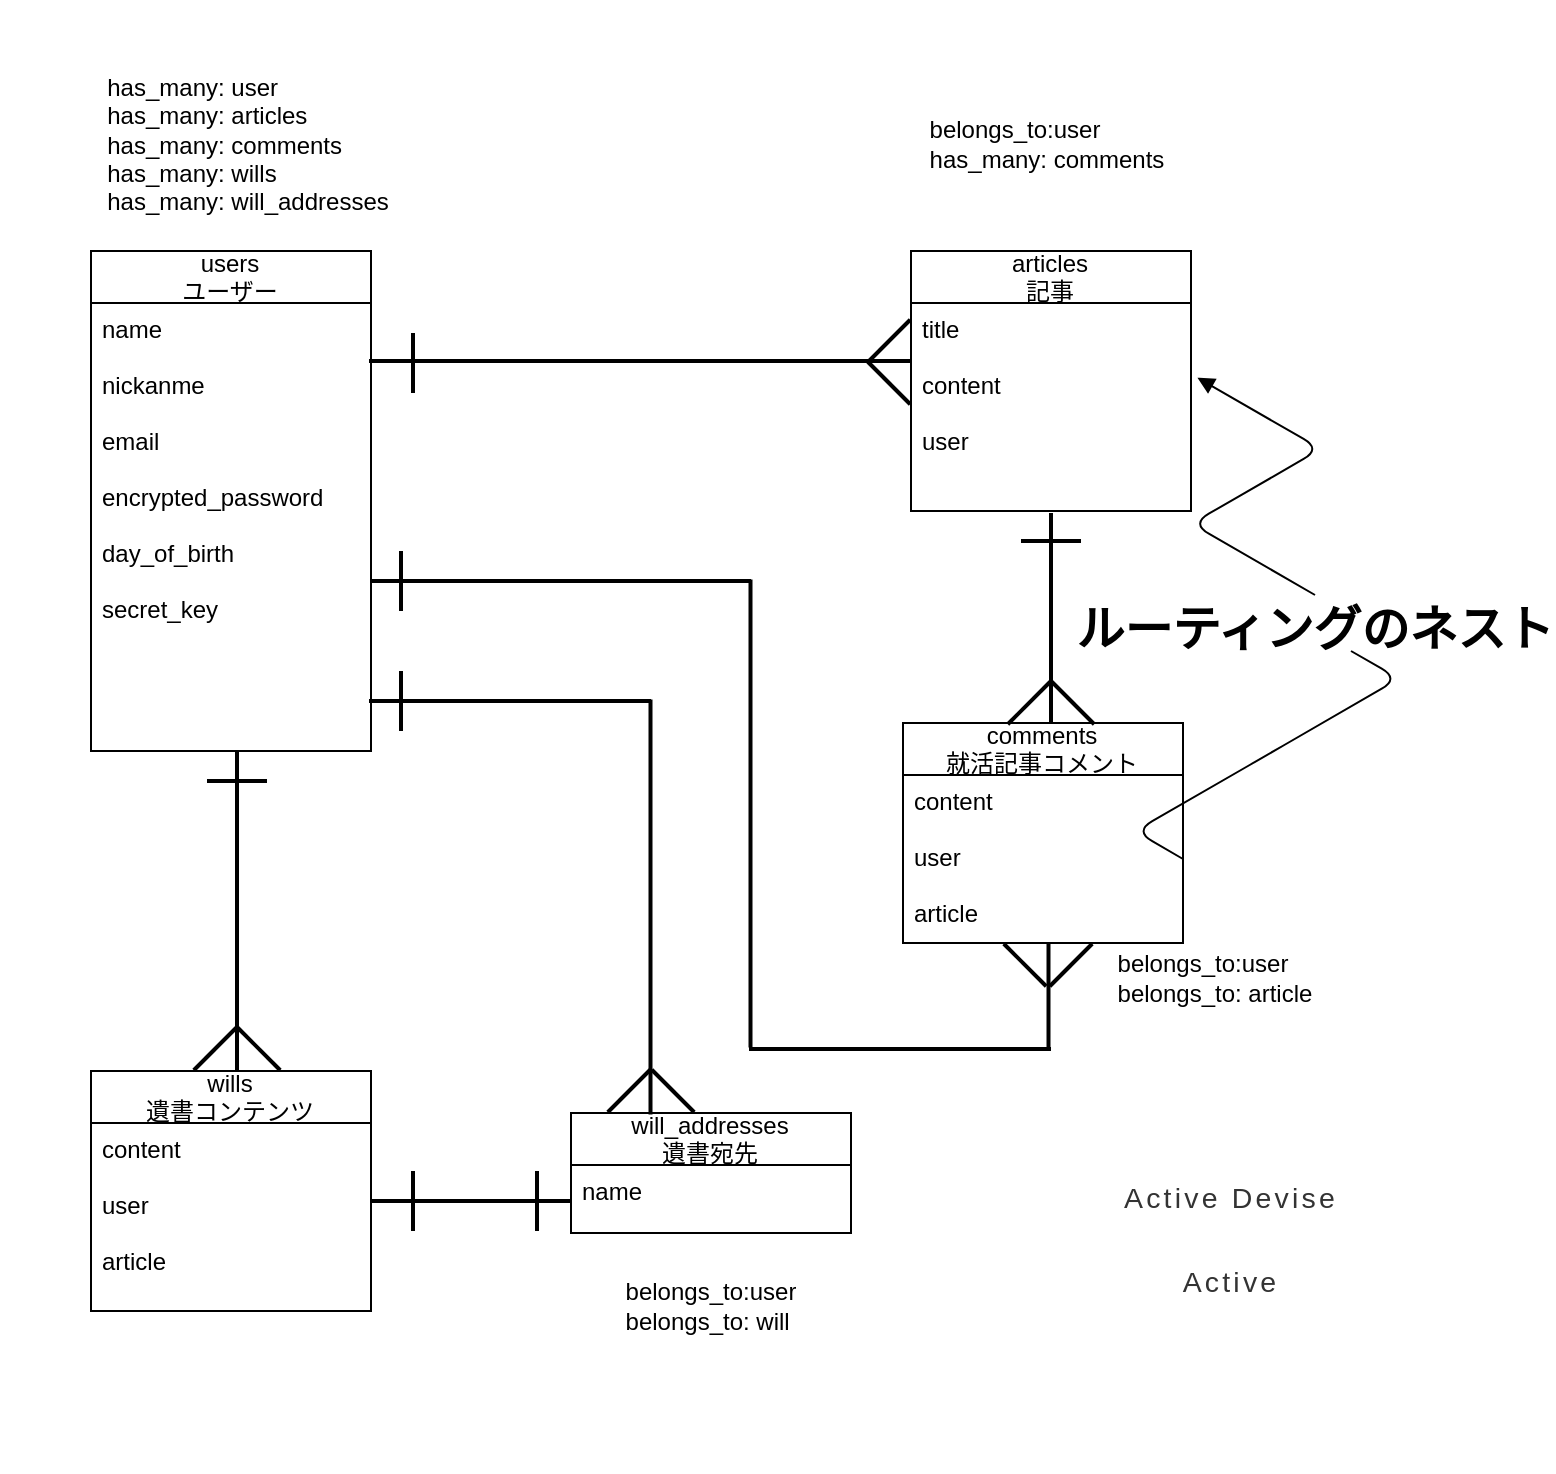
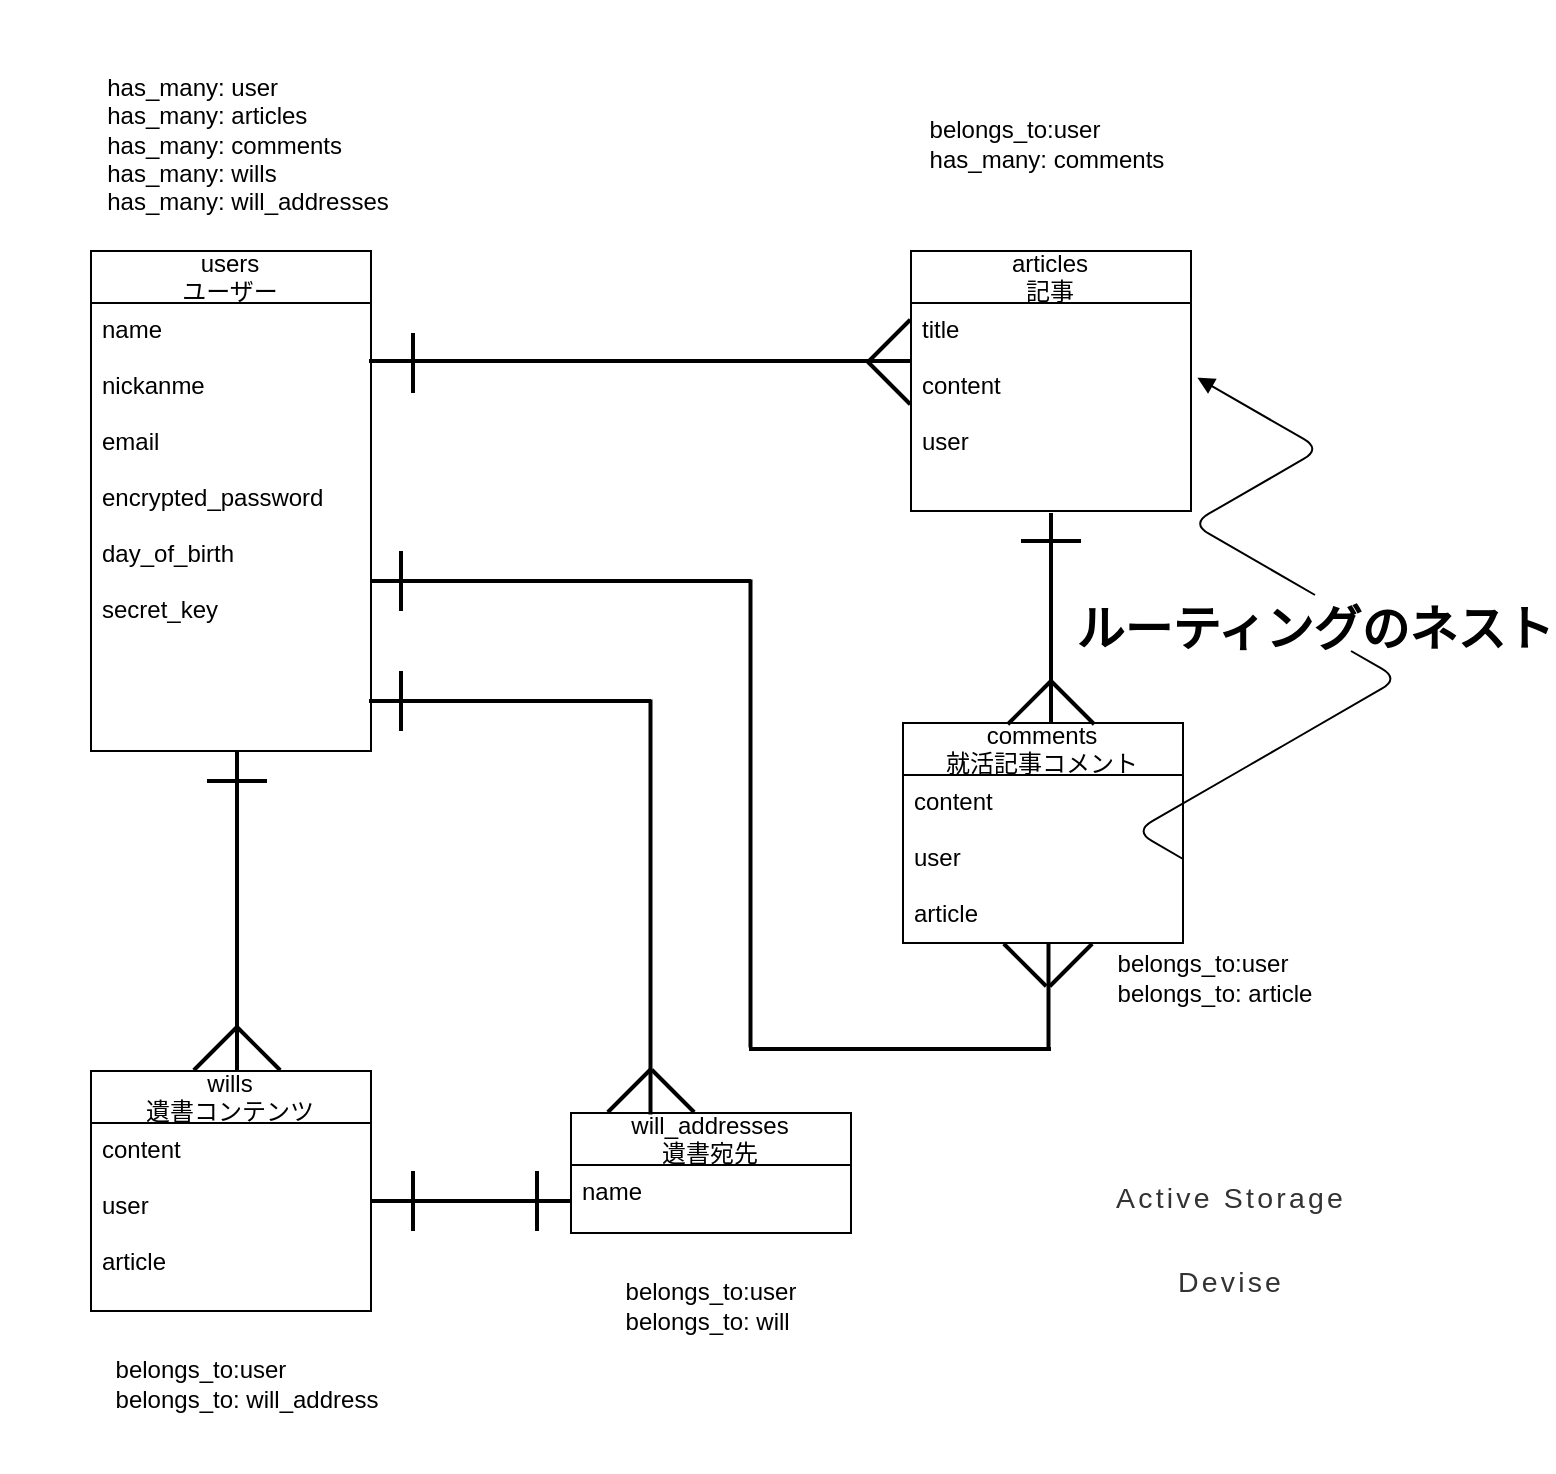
- <mxCell id="42" value="&lt;span style=&quot;color: rgb(51 , 51 , 51) ; font-family: , &amp;#34;system-ui&amp;#34; , &amp;#34;noto sans jp&amp;#34; , &amp;#34;hiragino sans&amp;#34; , &amp;#34;hiragino kaku gothic pron&amp;#34; , &amp;#34;segoe ui&amp;#34; , , &amp;#34;meiryo&amp;#34; , &amp;#34;ｍｓ ｐゴシック&amp;#34; , &amp;#34;ms pgothic&amp;#34; , sans-serif ; font-size: 14.24px ; font-weight: 400 ; letter-spacing: 1.6px ; text-align: left ; background-color: rgb(255 , 255 , 255)&quot;&gt;Active Devise&lt;/span&gt;" style="text;strokeColor=none;fillColor=none;html=1;fontSize=24;fontStyle=1;verticalAlign=middle;align=center;" vertex="1" parent="1"><mxGeometry x="565" y="576" width="100" height="40" as="geometry" /></mxCell>
+ <mxCell id="42" value="&lt;span style=&quot;color: rgb(51 , 51 , 51) ; font-family: , &amp;#34;system-ui&amp;#34; , &amp;#34;noto sans jp&amp;#34; , &amp;#34;hiragino sans&amp;#34; , &amp;#34;hiragino kaku gothic pron&amp;#34; , &amp;#34;segoe ui&amp;#34; , , &amp;#34;meiryo&amp;#34; , &amp;#34;ｍｓ ｐゴシック&amp;#34; , &amp;#34;ms pgothic&amp;#34; , sans-serif ; font-size: 14.24px ; font-weight: 400 ; letter-spacing: 1.6px ; text-align: left ; background-color: rgb(255 , 255 , 255)&quot;&gt;Active Storage&lt;/span&gt;" style="text;strokeColor=none;fillColor=none;html=1;fontSize=24;fontStyle=1;verticalAlign=middle;align=center;" vertex="1" parent="1"><mxGeometry x="565" y="576" width="100" height="40" as="geometry" /></mxCell>
- <mxCell id="43" value="&lt;div style=&quot;text-align: left&quot;&gt;&lt;font color=&quot;#333333&quot;&gt;&lt;span style=&quot;font-size: 14.24px ; font-weight: 400 ; letter-spacing: 1.6px ; background-color: rgb(255 , 255 , 255)&quot;&gt;Active&lt;/span&gt;&lt;/font&gt;&lt;/div&gt;" style="text;strokeColor=none;fillColor=none;html=1;fontSize=24;fontStyle=1;verticalAlign=middle;align=center;" vertex="1" parent="1"><mxGeometry x="565" y="616" width="100" height="43" as="geometry" /></mxCell>
+ <mxCell id="43" value="&lt;div style=&quot;text-align: left&quot;&gt;&lt;font color=&quot;#333333&quot;&gt;&lt;span style=&quot;font-size: 14.24px ; font-weight: 400 ; letter-spacing: 1.6px ; background-color: rgb(255 , 255 , 255)&quot;&gt;Devise&lt;/span&gt;&lt;/font&gt;&lt;/div&gt;" style="text;strokeColor=none;fillColor=none;html=1;fontSize=24;fontStyle=1;verticalAlign=middle;align=center;" vertex="1" parent="1"><mxGeometry x="565" y="616" width="100" height="43" as="geometry" /></mxCell>
+ <mxCell id="48" value="&lt;div style=&quot;text-align: left&quot;&gt;&lt;br&gt;&lt;/div&gt;&lt;div style=&quot;text-align: left&quot;&gt;&lt;span&gt;belongs_to:user&lt;/span&gt;&lt;/div&gt;&lt;div style=&quot;text-align: left&quot;&gt;&lt;span&gt;belongs_to: will_address&lt;/span&gt;&lt;/div&gt;" style="text;html=1;strokeColor=none;fillColor=none;align=center;verticalAlign=middle;whiteSpace=wrap;overflow=hidden;" vertex="1" parent="1"><mxGeometry x="56" y="655" width="135" height="60" as="geometry" /></mxCell>
